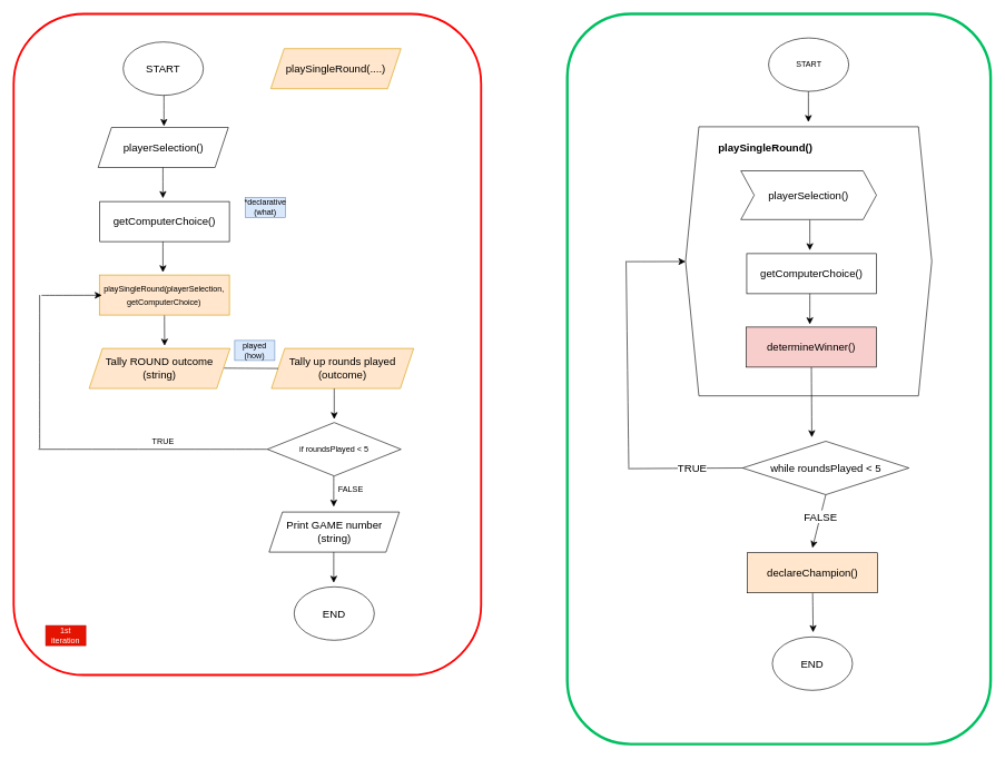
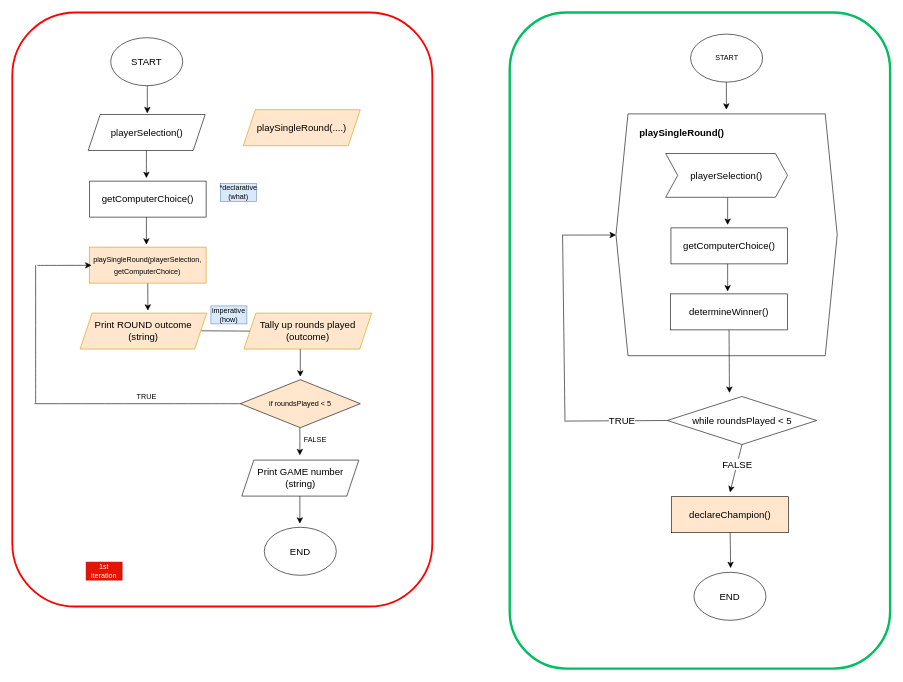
- <mxCell id="24" value="playSingleRound(....)" style="shape=parallelogram;perimeter=parallelogramPerimeter;whiteSpace=wrap;html=1;fixedSize=1;fontSize=16;labelBackgroundColor=none;labelBorderColor=none;fillColor=#ffe6cc;strokeColor=#d79b00;fontColor=#000000;" parent="1" vertex="1"><mxGeometry x="405" y="72" width="195" height="60" as="geometry" /></mxCell>
+ <mxCell id="24" value="playSingleRound(....)" style="shape=parallelogram;perimeter=parallelogramPerimeter;whiteSpace=wrap;html=1;fixedSize=1;fontSize=16;labelBackgroundColor=none;labelBorderColor=none;fillColor=#ffe6cc;strokeColor=#d79b00;fontColor=#000000;" parent="1" vertex="1"><mxGeometry x="405" y="182" width="195" height="60" as="geometry" /></mxCell>
- <mxCell id="37" value="&lt;font style=&quot;font-size: 16px;&quot;&gt;playSingleRound()&lt;/font&gt;" style="text;strokeColor=none;fillColor=none;html=1;align=center;verticalAlign=middle;whiteSpace=wrap;rounded=0;labelBackgroundColor=none;labelBorderColor=none;fontSize=12;fontStyle=1" parent="26" vertex="1"><mxGeometry x="132" y="147" width="154.13" height="36" as="geometry" /></mxCell>
+ <mxCell id="37" value="&lt;font style=&quot;font-size: 16px;&quot;&gt;playSingleRound()&lt;/font&gt;" style="text;strokeColor=none;fillColor=none;html=1;align=center;verticalAlign=middle;whiteSpace=wrap;rounded=0;labelBackgroundColor=none;labelBorderColor=none;fontSize=12;fontStyle=1" parent="26" vertex="1"><mxGeometry x="122" y="147" width="154.13" height="36" as="geometry" /></mxCell>
- <mxCell id="22" value="*declarative (what)" style="text;strokeColor=#6c8ebf;fillColor=#dae8fc;html=1;align=center;verticalAlign=middle;whiteSpace=wrap;rounded=0;fontSize=12;fontColor=#000000;" parent="1" vertex="1"><mxGeometry x="367" y="295" width="60" height="30" as="geometry" /></mxCell>
+ <mxCell id="22" value="*declarative (what)" style="text;strokeColor=#6c8ebf;fillColor=#dae8fc;html=1;align=center;verticalAlign=middle;whiteSpace=wrap;rounded=0;fontSize=12;fontColor=#000000;" parent="1" vertex="1"><mxGeometry x="367" y="305" width="60" height="30" as="geometry" /></mxCell>
- <mxCell id="34" value="&lt;font style=&quot;font-size: 16px;&quot;&gt;determineWinner()&lt;/font&gt;" style="rounded=0;whiteSpace=wrap;html=1;fontSize=16;fillColor=#f8cecc;" parent="31" vertex="1"><mxGeometry x="1.75" y="221" width="194.75" height="60" as="geometry" /></mxCell>
+ <mxCell id="34" value="&lt;font style=&quot;font-size: 16px;&quot;&gt;determineWinner()&lt;/font&gt;" style="rounded=0;whiteSpace=wrap;html=1;fontSize=16;" parent="31" vertex="1"><mxGeometry x="1.75" y="221" width="194.75" height="60" as="geometry" /></mxCell>
- <mxCell id="23" value="played (how)" style="text;strokeColor=#6c8ebf;fillColor=#dae8fc;html=1;align=center;verticalAlign=middle;whiteSpace=wrap;rounded=0;fontSize=12;fontColor=#000000;" parent="1" vertex="1"><mxGeometry x="351" y="509" width="60" height="30" as="geometry" /></mxCell>
+ <mxCell id="23" value="imperative (how)" style="text;strokeColor=#6c8ebf;fillColor=#dae8fc;html=1;align=center;verticalAlign=middle;whiteSpace=wrap;rounded=0;fontSize=12;fontColor=#000000;" parent="1" vertex="1"><mxGeometry x="351" y="509" width="60" height="30" as="geometry" /></mxCell>
- <mxCell id="6" value="Tally ROUND outcome (string)" style="shape=parallelogram;perimeter=parallelogramPerimeter;whiteSpace=wrap;html=1;fixedSize=1;fontSize=16;fillColor=#ffe6cc;strokeColor=#d79b00;fontColor=#000000;" parent="1" vertex="1"><mxGeometry x="133" y="521" width="211" height="60" as="geometry" /></mxCell>
+ <mxCell id="6" value="Print ROUND outcome (string)" style="shape=parallelogram;perimeter=parallelogramPerimeter;whiteSpace=wrap;html=1;fixedSize=1;fontSize=16;fillColor=#ffe6cc;strokeColor=#d79b00;fontColor=#000000;" parent="1" vertex="1"><mxGeometry x="133" y="521" width="211" height="60" as="geometry" /></mxCell>
- <mxCell id="49" value="if roundsPlayed &amp;lt; 5" style="rhombus;whiteSpace=wrap;html=1;fontSize=12;" parent="1" vertex="1"><mxGeometry x="400" y="632" width="200" height="80" as="geometry" /></mxCell>
+ <mxCell id="49" value="if roundsPlayed &amp;lt; 5" style="rhombus;whiteSpace=wrap;html=1;fontSize=12;fillColor=#ffe6cc;" parent="1" vertex="1"><mxGeometry x="400" y="632" width="200" height="80" as="geometry" /></mxCell>
- <mxCell id="25" value="1st iteration" style="text;strokeColor=#B20000;fillColor=#e51400;html=1;align=center;verticalAlign=middle;whiteSpace=wrap;rounded=0;labelBackgroundColor=none;labelBorderColor=none;fontSize=12;fontColor=#ffffff;" parent="1" vertex="1"><mxGeometry x="68" y="936" width="60" height="30" as="geometry" /></mxCell>
+ <mxCell id="25" value="1st iteration" style="text;strokeColor=#B20000;fillColor=#e51400;html=1;align=center;verticalAlign=middle;whiteSpace=wrap;rounded=0;labelBackgroundColor=none;labelBorderColor=none;fontSize=12;fontColor=#ffffff;" parent="1" vertex="1"><mxGeometry x="143" y="936" width="60" height="30" as="geometry" /></mxCell>
